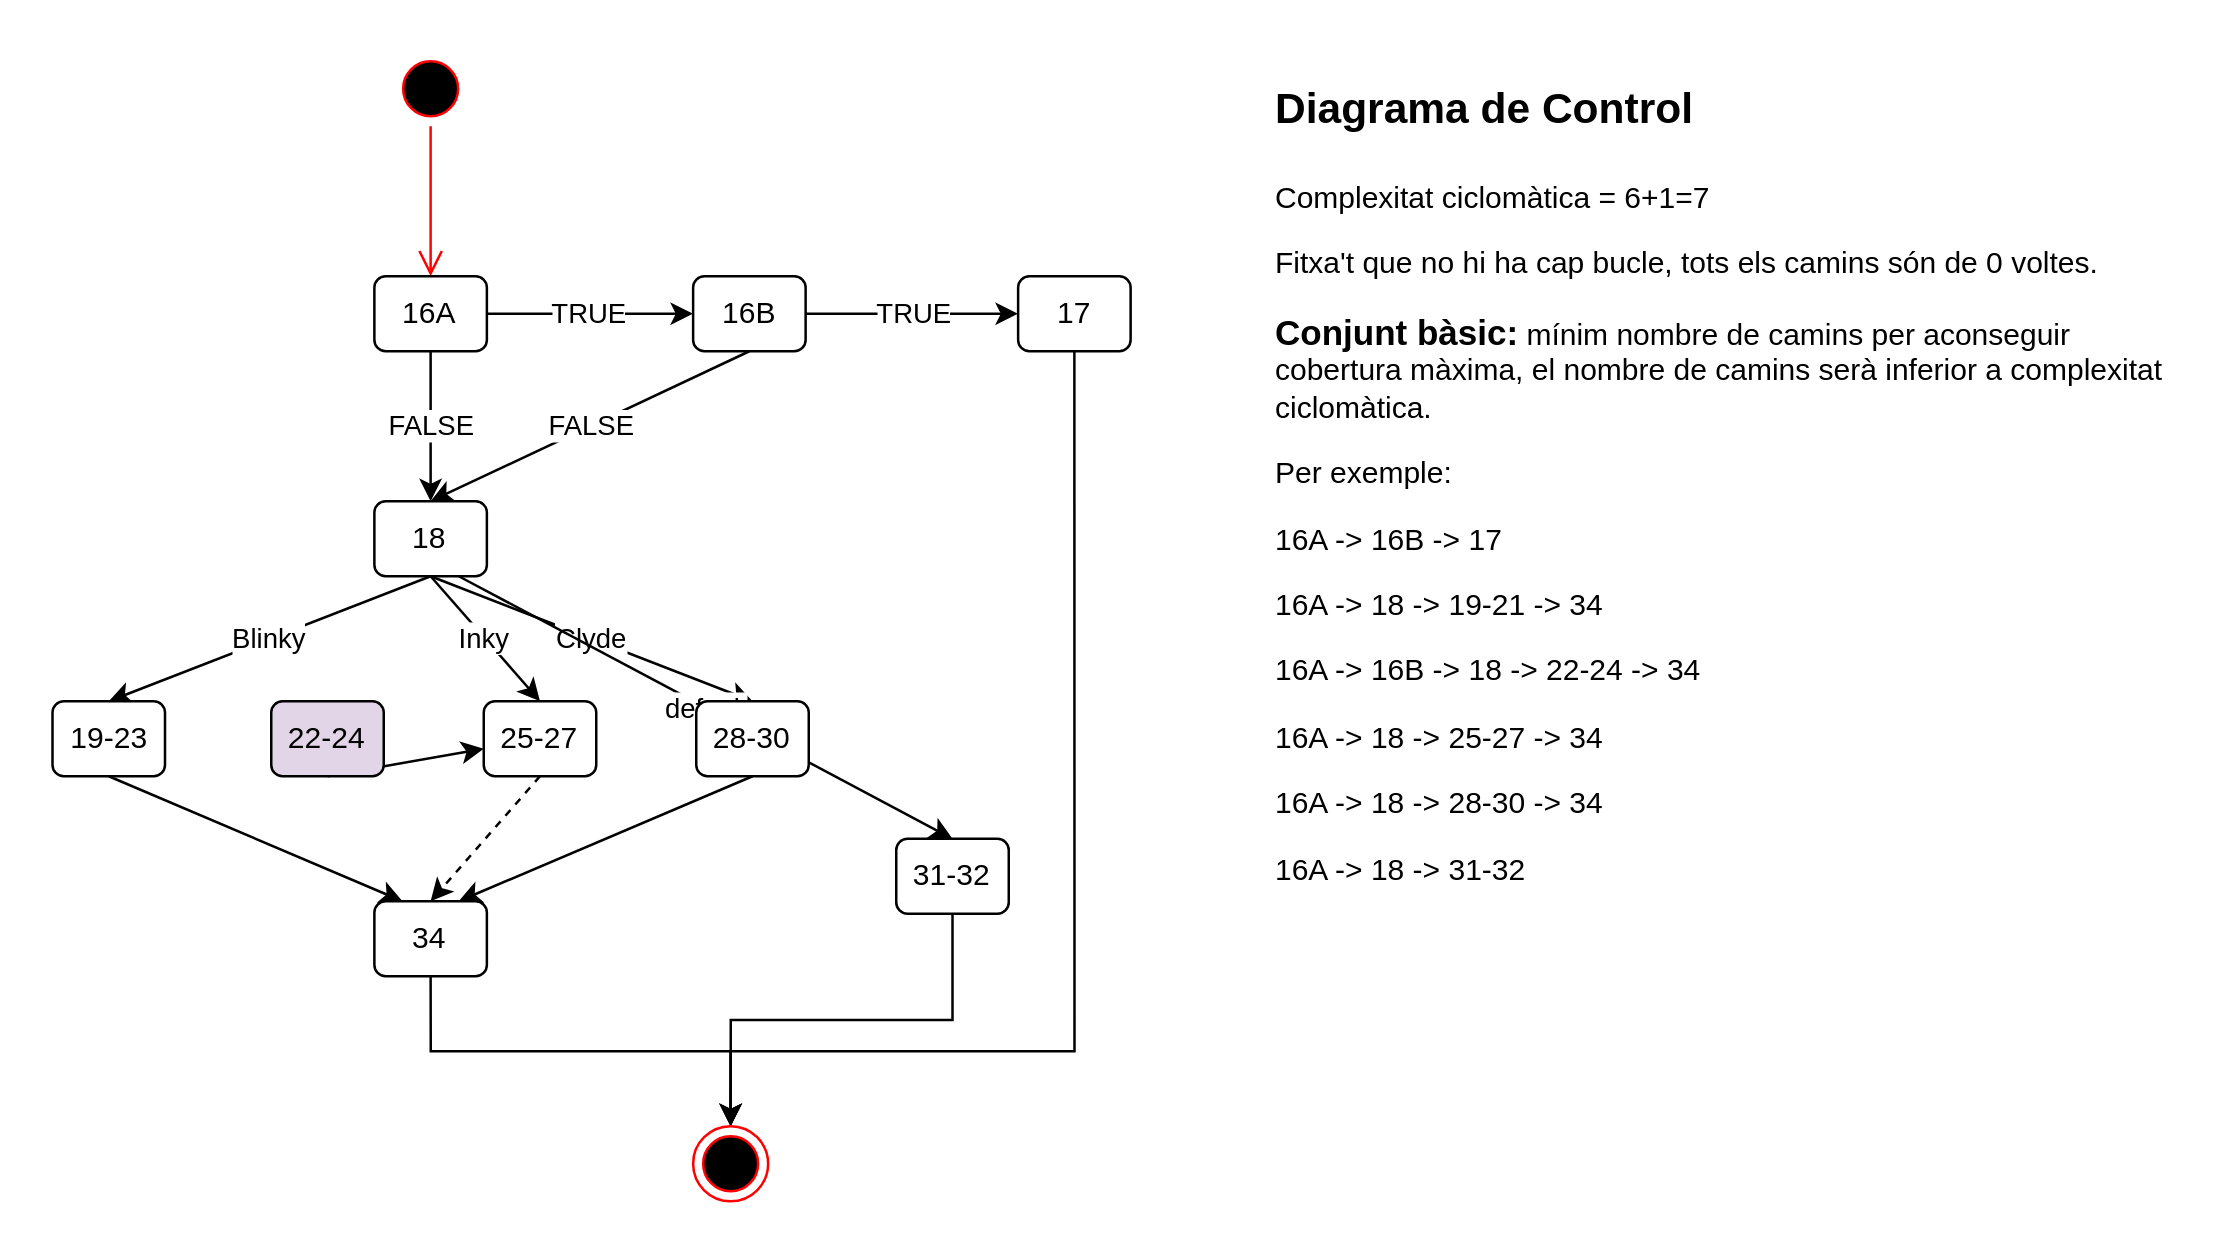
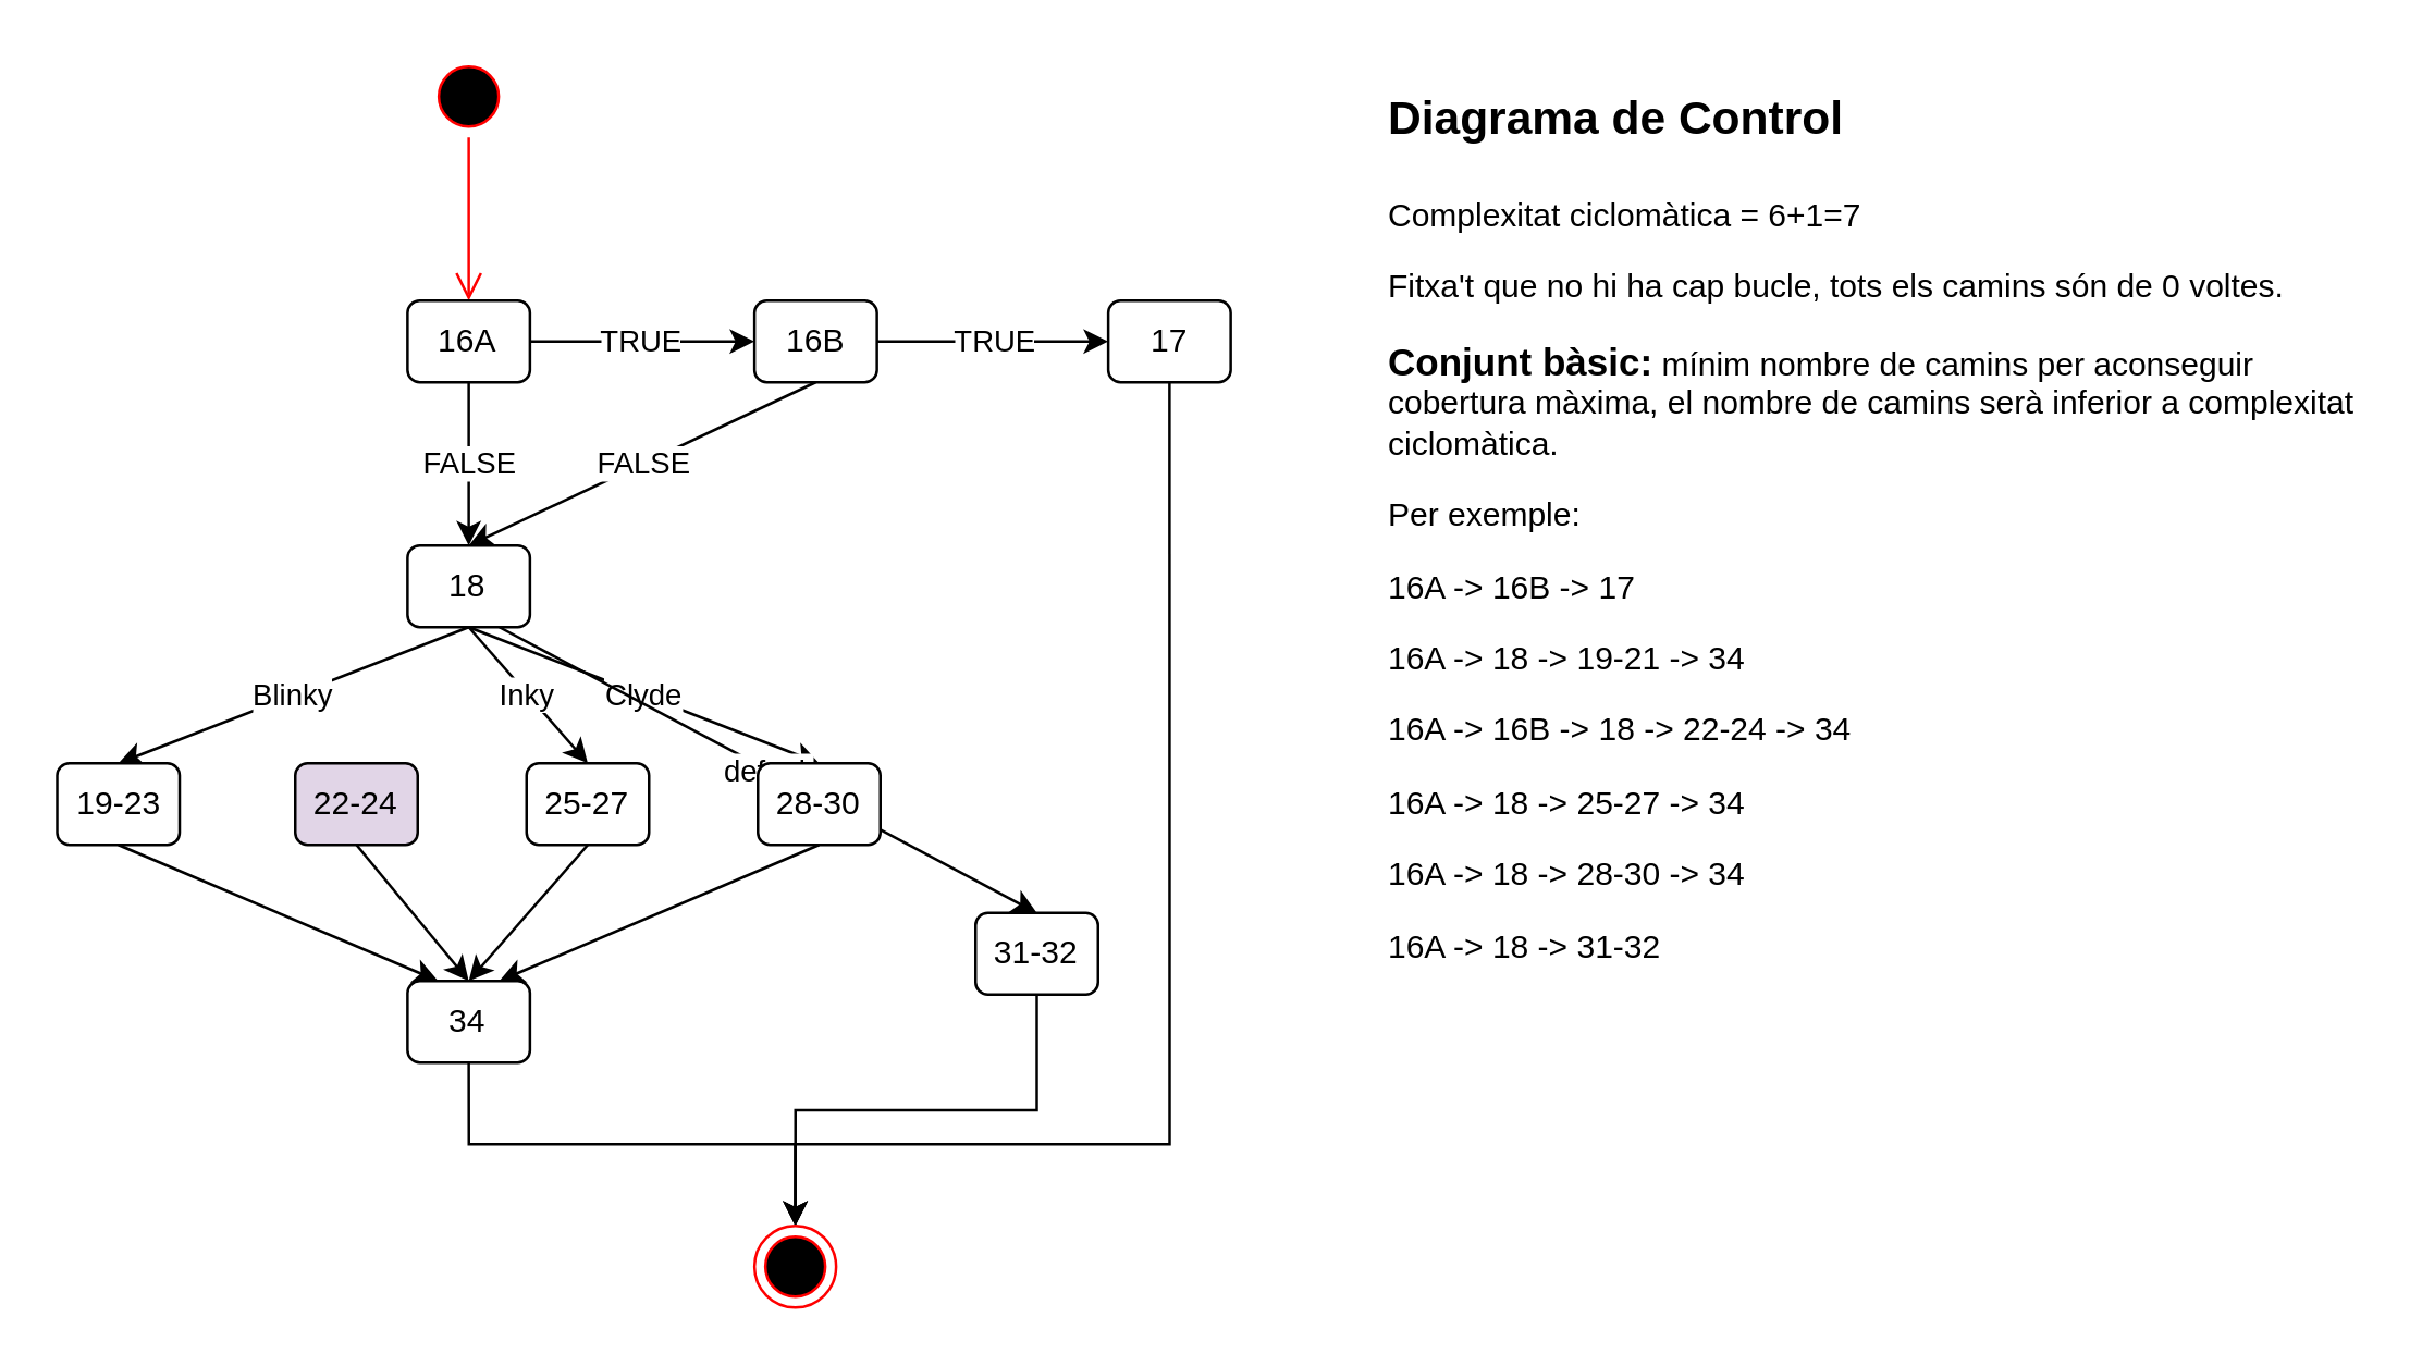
- <mxCell id="19" style="rounded=0;orthogonalLoop=1;jettySize=auto;html=1;exitX=0.5;exitY=1;exitDx=0;exitDy=0;" edge="1" parent="1" source="20" target="22"><mxGeometry relative="1" as="geometry" /></mxCell>
+ <mxCell id="19" style="rounded=0;orthogonalLoop=1;jettySize=auto;html=1;exitX=0.5;exitY=1;exitDx=0;exitDy=0;entryX=0.5;entryY=0;entryDx=0;entryDy=0;" edge="1" parent="1" source="20" target="28"><mxGeometry relative="1" as="geometry" /></mxCell>
- <mxCell id="21" style="rounded=0;orthogonalLoop=1;jettySize=auto;html=1;exitX=0.5;exitY=1;exitDx=0;exitDy=0;entryX=0.5;entryY=0;entryDx=0;entryDy=0;dashed=1;" edge="1" parent="1" source="22" target="28"><mxGeometry relative="1" as="geometry" /></mxCell>
+ <mxCell id="21" style="rounded=0;orthogonalLoop=1;jettySize=auto;html=1;exitX=0.5;exitY=1;exitDx=0;exitDy=0;entryX=0.5;entryY=0;entryDx=0;entryDy=0;" edge="1" parent="1" source="22" target="28"><mxGeometry relative="1" as="geometry" /></mxCell>
